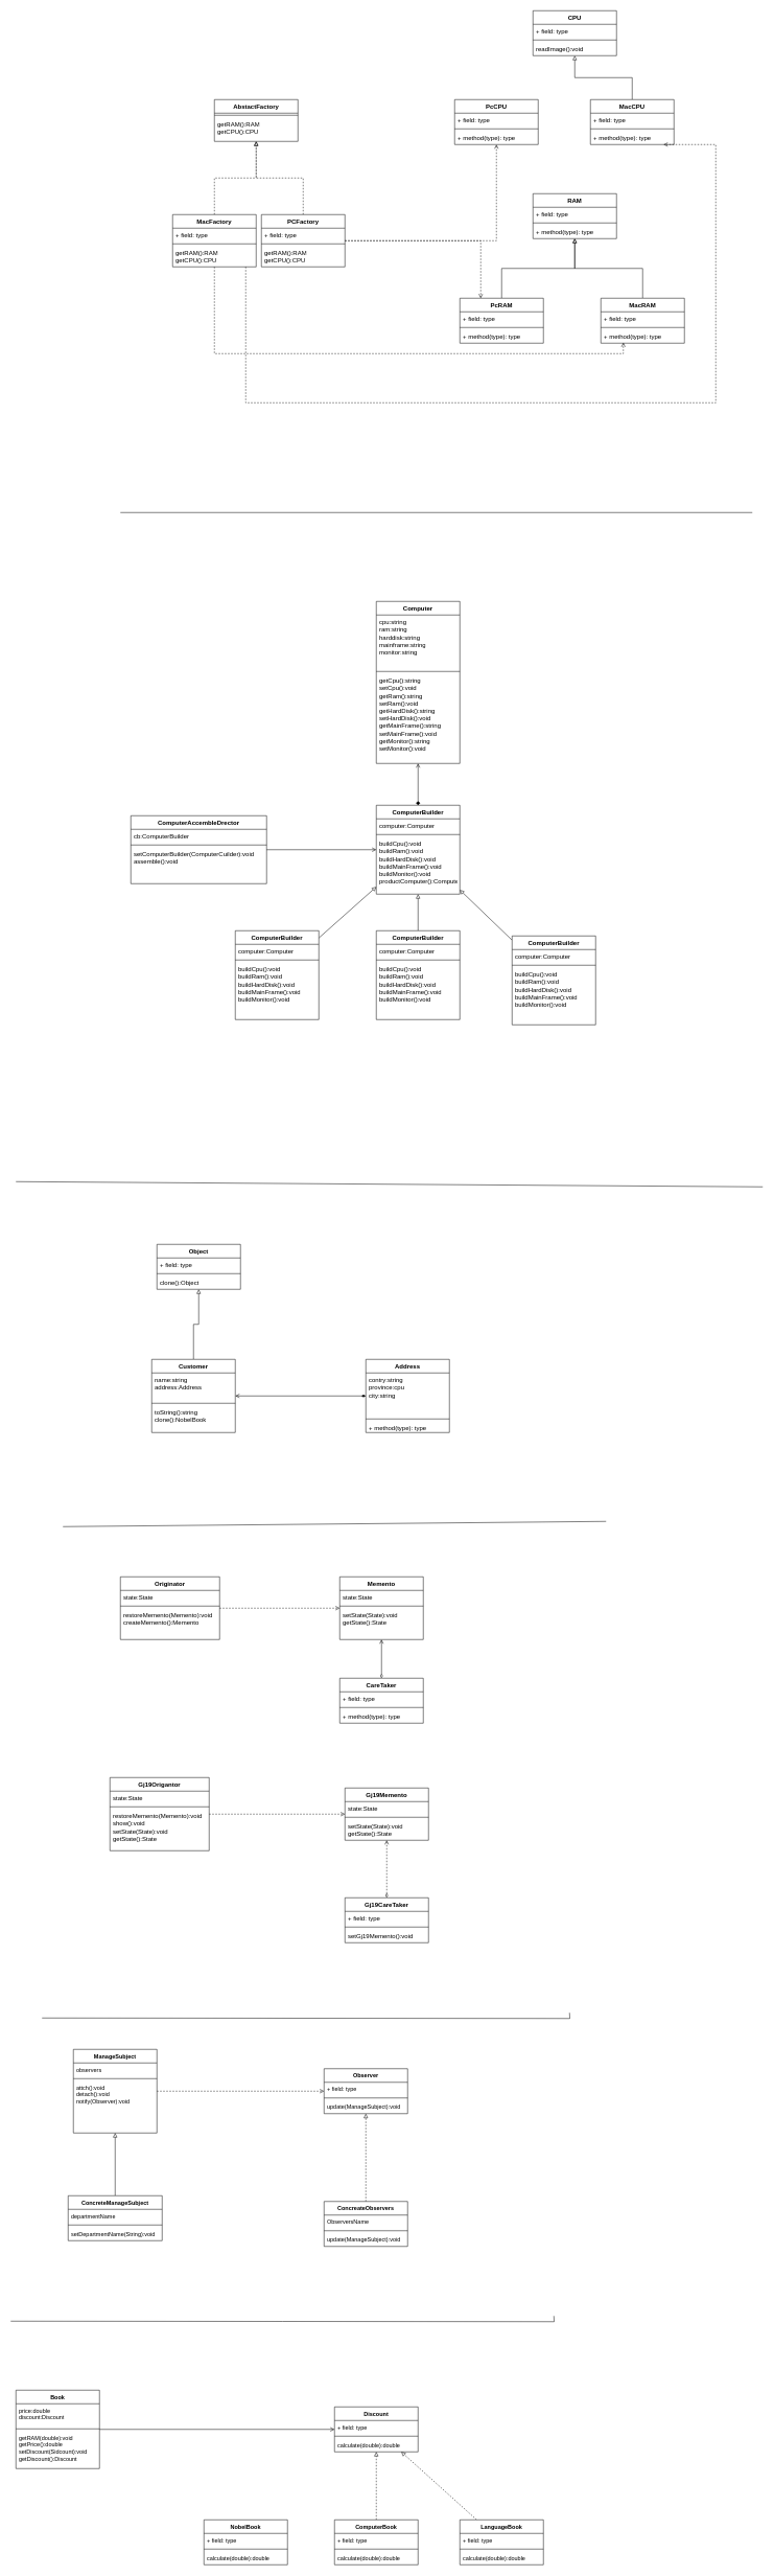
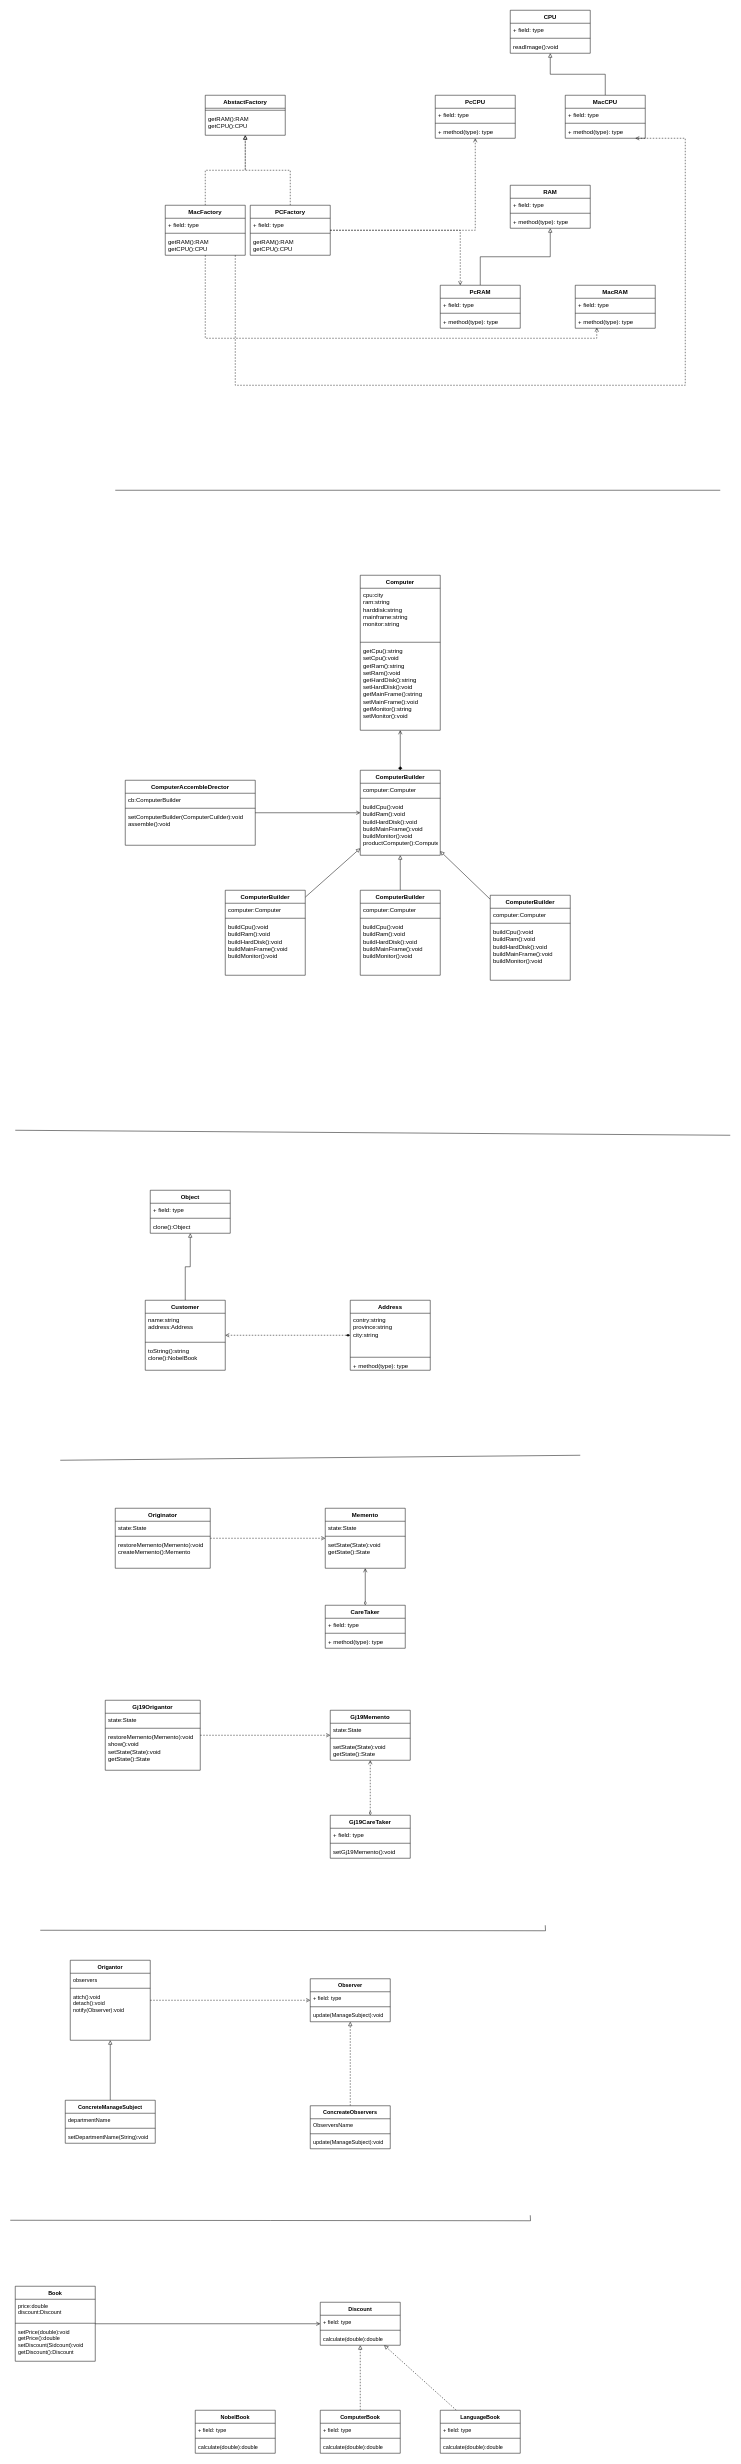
- <mxCell id="40" style="edgeStyle=orthogonalEdgeStyle;rounded=0;orthogonalLoop=1;jettySize=auto;html=1;endArrow=block;endFill=0;" edge="1" parent="1" source="41" target="31"><mxGeometry relative="1" as="geometry" /></mxCell>
- <mxCell id="47" value="cpu:string&lt;div&gt;ram:string&lt;/div&gt;&lt;div&gt;harddisk:string&lt;/div&gt;&lt;div&gt;mainframe:string&lt;/div&gt;&lt;div&gt;monitor:string&lt;/div&gt;" style="text;strokeColor=none;fillColor=none;align=left;verticalAlign=top;spacingLeft=4;spacingRight=4;overflow=hidden;rotatable=0;points=[[0,0.5],[1,0.5]];portConstraint=eastwest;whiteSpace=wrap;html=1;" vertex="1" parent="46"><mxGeometry y="26" width="160" height="104" as="geometry" /></mxCell>
+ <mxCell id="47" value="cpu:city&lt;div&gt;ram:string&lt;/div&gt;&lt;div&gt;harddisk:string&lt;/div&gt;&lt;div&gt;mainframe:string&lt;/div&gt;&lt;div&gt;monitor:string&lt;/div&gt;" style="text;strokeColor=none;fillColor=none;align=left;verticalAlign=top;spacingLeft=4;spacingRight=4;overflow=hidden;rotatable=0;points=[[0,0.5],[1,0.5]];portConstraint=eastwest;whiteSpace=wrap;html=1;" vertex="1" parent="46"><mxGeometry y="26" width="160" height="104" as="geometry" /></mxCell>
- <mxCell id="88" value="contry:string&lt;div&gt;province:cpu&lt;/div&gt;&lt;div&gt;city:string&lt;/div&gt;" style="text;strokeColor=none;fillColor=none;align=left;verticalAlign=top;spacingLeft=4;spacingRight=4;overflow=hidden;rotatable=0;points=[[0,0.5],[1,0.5]];portConstraint=eastwest;whiteSpace=wrap;html=1;" vertex="1" parent="87"><mxGeometry y="26" width="160" height="84" as="geometry" /></mxCell>
+ <mxCell id="88" value="contry:string&lt;div&gt;province:string&lt;/div&gt;&lt;div&gt;city:string&lt;/div&gt;" style="text;strokeColor=none;fillColor=none;align=left;verticalAlign=top;spacingLeft=4;spacingRight=4;overflow=hidden;rotatable=0;points=[[0,0.5],[1,0.5]];portConstraint=eastwest;whiteSpace=wrap;html=1;" vertex="1" parent="87"><mxGeometry y="26" width="160" height="84" as="geometry" /></mxCell>
- <mxCell id="86" style="edgeStyle=orthogonalEdgeStyle;rounded=0;orthogonalLoop=1;jettySize=auto;html=1;startArrow=diamondThin;startFill=1;endArrow=open;endFill=0;" edge="1" parent="1" source="87" target="82"><mxGeometry relative="1" as="geometry" /></mxCell>
+ <mxCell id="86" style="edgeStyle=orthogonalEdgeStyle;rounded=0;orthogonalLoop=1;jettySize=auto;html=1;startArrow=diamondThin;startFill=1;endArrow=open;endFill=0;dashed=1;" edge="1" parent="1" source="87" target="82"><mxGeometry relative="1" as="geometry" /></mxCell>
- <mxCell id="122" value="ManageSubject" style="swimlane;fontStyle=1;align=center;verticalAlign=top;childLayout=stackLayout;horizontal=1;startSize=26;horizontalStack=0;resizeParent=1;resizeParentMax=0;resizeLast=0;collapsible=1;marginBottom=0;whiteSpace=wrap;html=1;fontFamily=Helvetica;fontSize=11;fontColor=default;labelBackgroundColor=default;" vertex="1" parent="1"><mxGeometry x="140" y="3920" width="160" height="160" as="geometry" /></mxCell>
+ <mxCell id="122" value="Origantor" style="swimlane;fontStyle=1;align=center;verticalAlign=top;childLayout=stackLayout;horizontal=1;startSize=26;horizontalStack=0;resizeParent=1;resizeParentMax=0;resizeLast=0;collapsible=1;marginBottom=0;whiteSpace=wrap;html=1;fontFamily=Helvetica;fontSize=11;fontColor=default;labelBackgroundColor=default;" vertex="1" parent="1"><mxGeometry x="140" y="3920" width="160" height="160" as="geometry" /></mxCell>
- <mxCell id="145" value="getRAM(double):void&lt;div&gt;getPrice():double&lt;br&gt;&lt;/div&gt;&lt;div&gt;setDiscount(Sidcount):void&lt;/div&gt;&lt;div&gt;getDiscount():Discount&lt;/div&gt;" style="text;strokeColor=none;fillColor=none;align=left;verticalAlign=top;spacingLeft=4;spacingRight=4;overflow=hidden;rotatable=0;points=[[0,0.5],[1,0.5]];portConstraint=eastwest;whiteSpace=wrap;html=1;fontFamily=Helvetica;fontSize=11;fontColor=default;labelBackgroundColor=default;" vertex="1" parent="142"><mxGeometry y="78" width="160" height="72" as="geometry" /></mxCell>
+ <mxCell id="145" value="setPrice(double):void&lt;div&gt;getPrice():double&lt;br&gt;&lt;/div&gt;&lt;div&gt;setDiscount(Sidcount):void&lt;/div&gt;&lt;div&gt;getDiscount():Discount&lt;/div&gt;" style="text;strokeColor=none;fillColor=none;align=left;verticalAlign=top;spacingLeft=4;spacingRight=4;overflow=hidden;rotatable=0;points=[[0,0.5],[1,0.5]];portConstraint=eastwest;whiteSpace=wrap;html=1;fontFamily=Helvetica;fontSize=11;fontColor=default;labelBackgroundColor=default;" vertex="1" parent="142"><mxGeometry y="78" width="160" height="72" as="geometry" /></mxCell>
